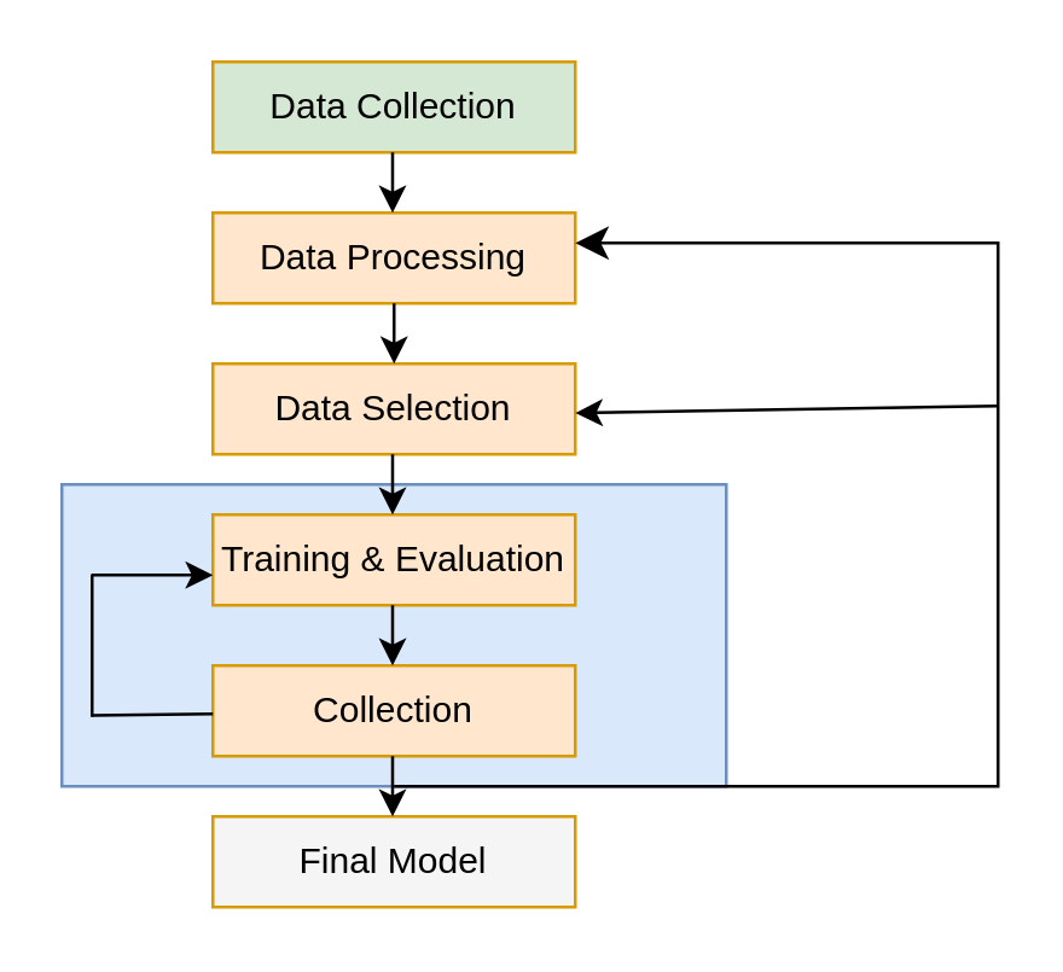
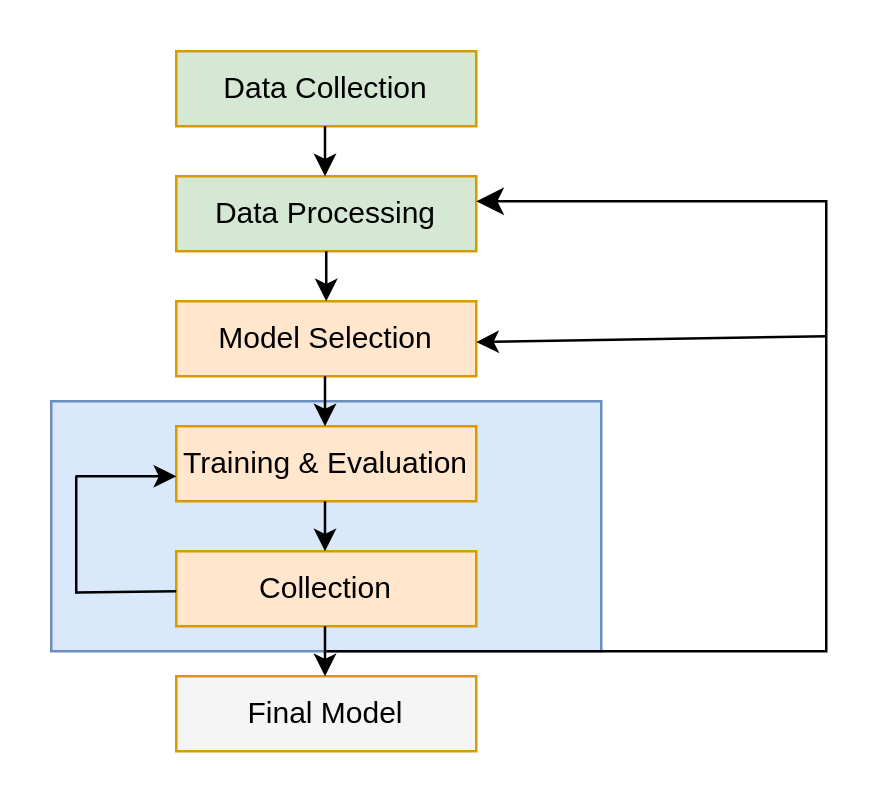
- <mxCell id="4" value="Data Processing" style="rounded=0;whiteSpace=wrap;html=1;fillColor=#ffe6cc;strokeColor=#d79b00;" vertex="1" parent="1"><mxGeometry x="70" y="70" width="120" height="30" as="geometry" /></mxCell>
+ <mxCell id="4" value="Data Processing" style="rounded=0;whiteSpace=wrap;html=1;fillColor=#d5e8d4;strokeColor=#d79b00;" vertex="1" parent="1"><mxGeometry x="70" y="70" width="120" height="30" as="geometry" /></mxCell>
- <mxCell id="5" value="Data Selection" style="rounded=0;whiteSpace=wrap;html=1;fillColor=#ffe6cc;strokeColor=#d79b00;" vertex="1" parent="1"><mxGeometry x="70" y="120" width="120" height="30" as="geometry" /></mxCell>
+ <mxCell id="5" value="Model Selection" style="rounded=0;whiteSpace=wrap;html=1;fillColor=#ffe6cc;strokeColor=#d79b00;" vertex="1" parent="1"><mxGeometry x="70" y="120" width="120" height="30" as="geometry" /></mxCell>
